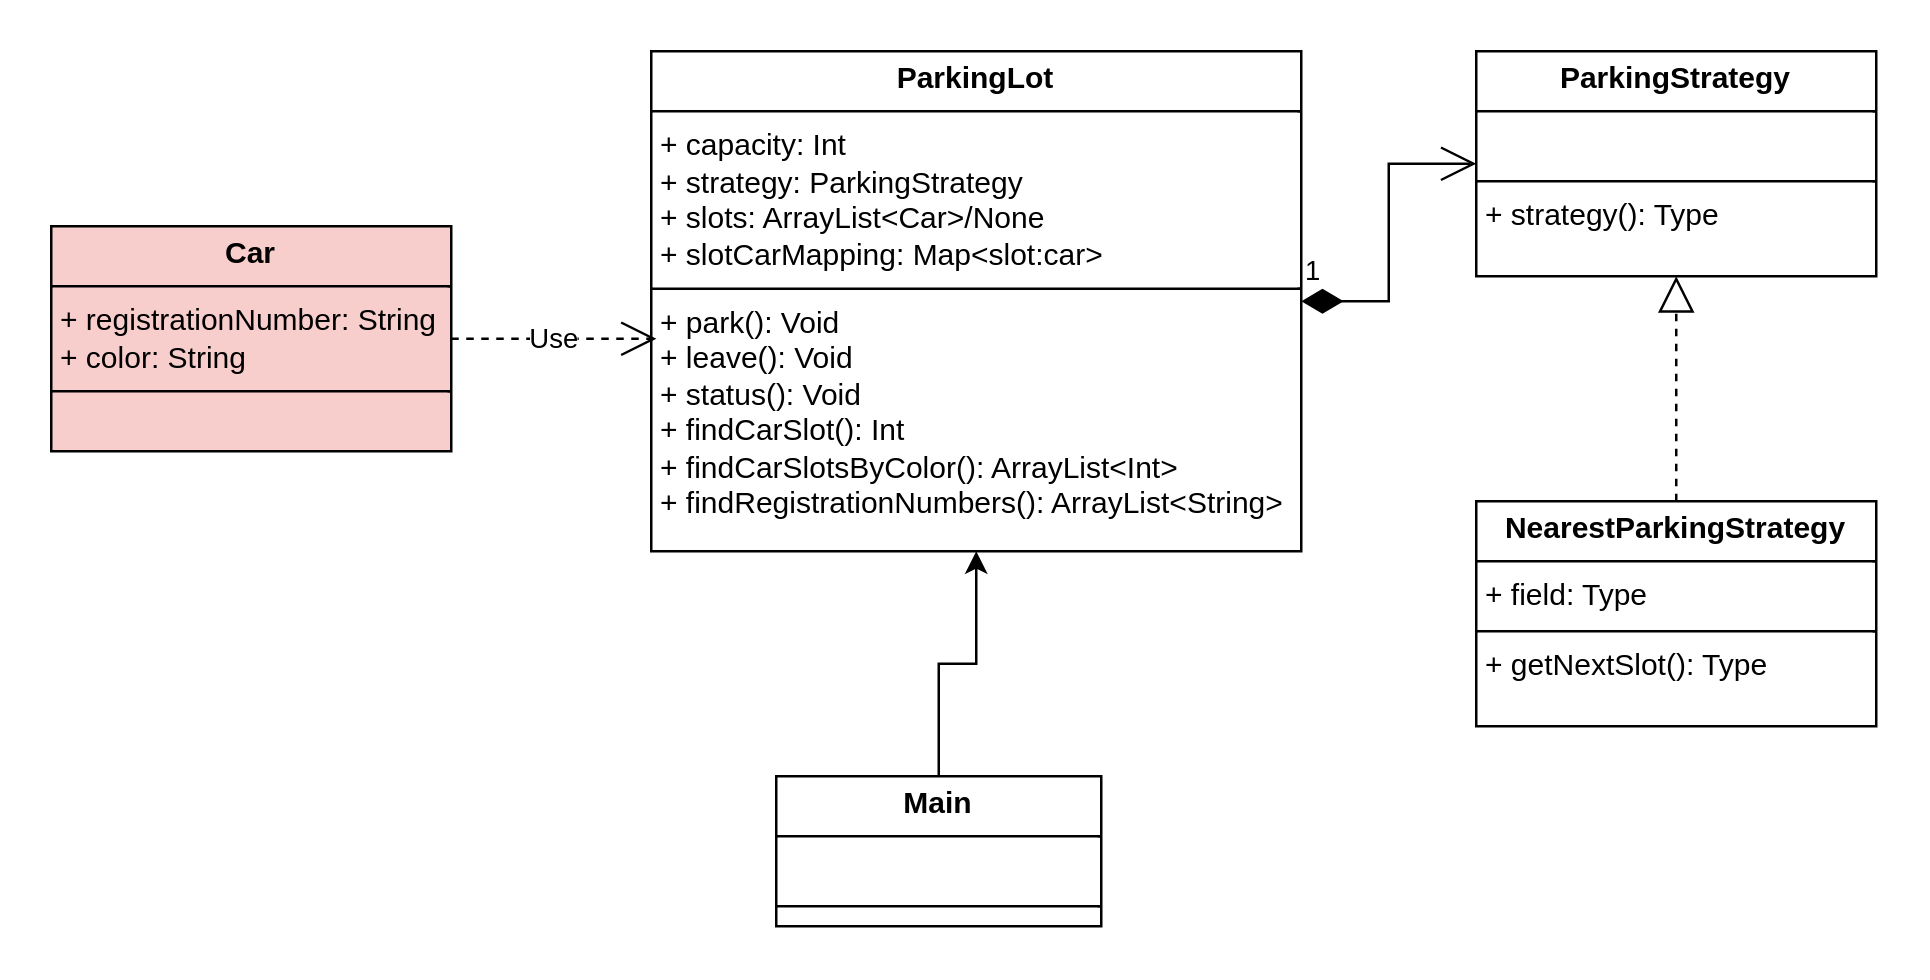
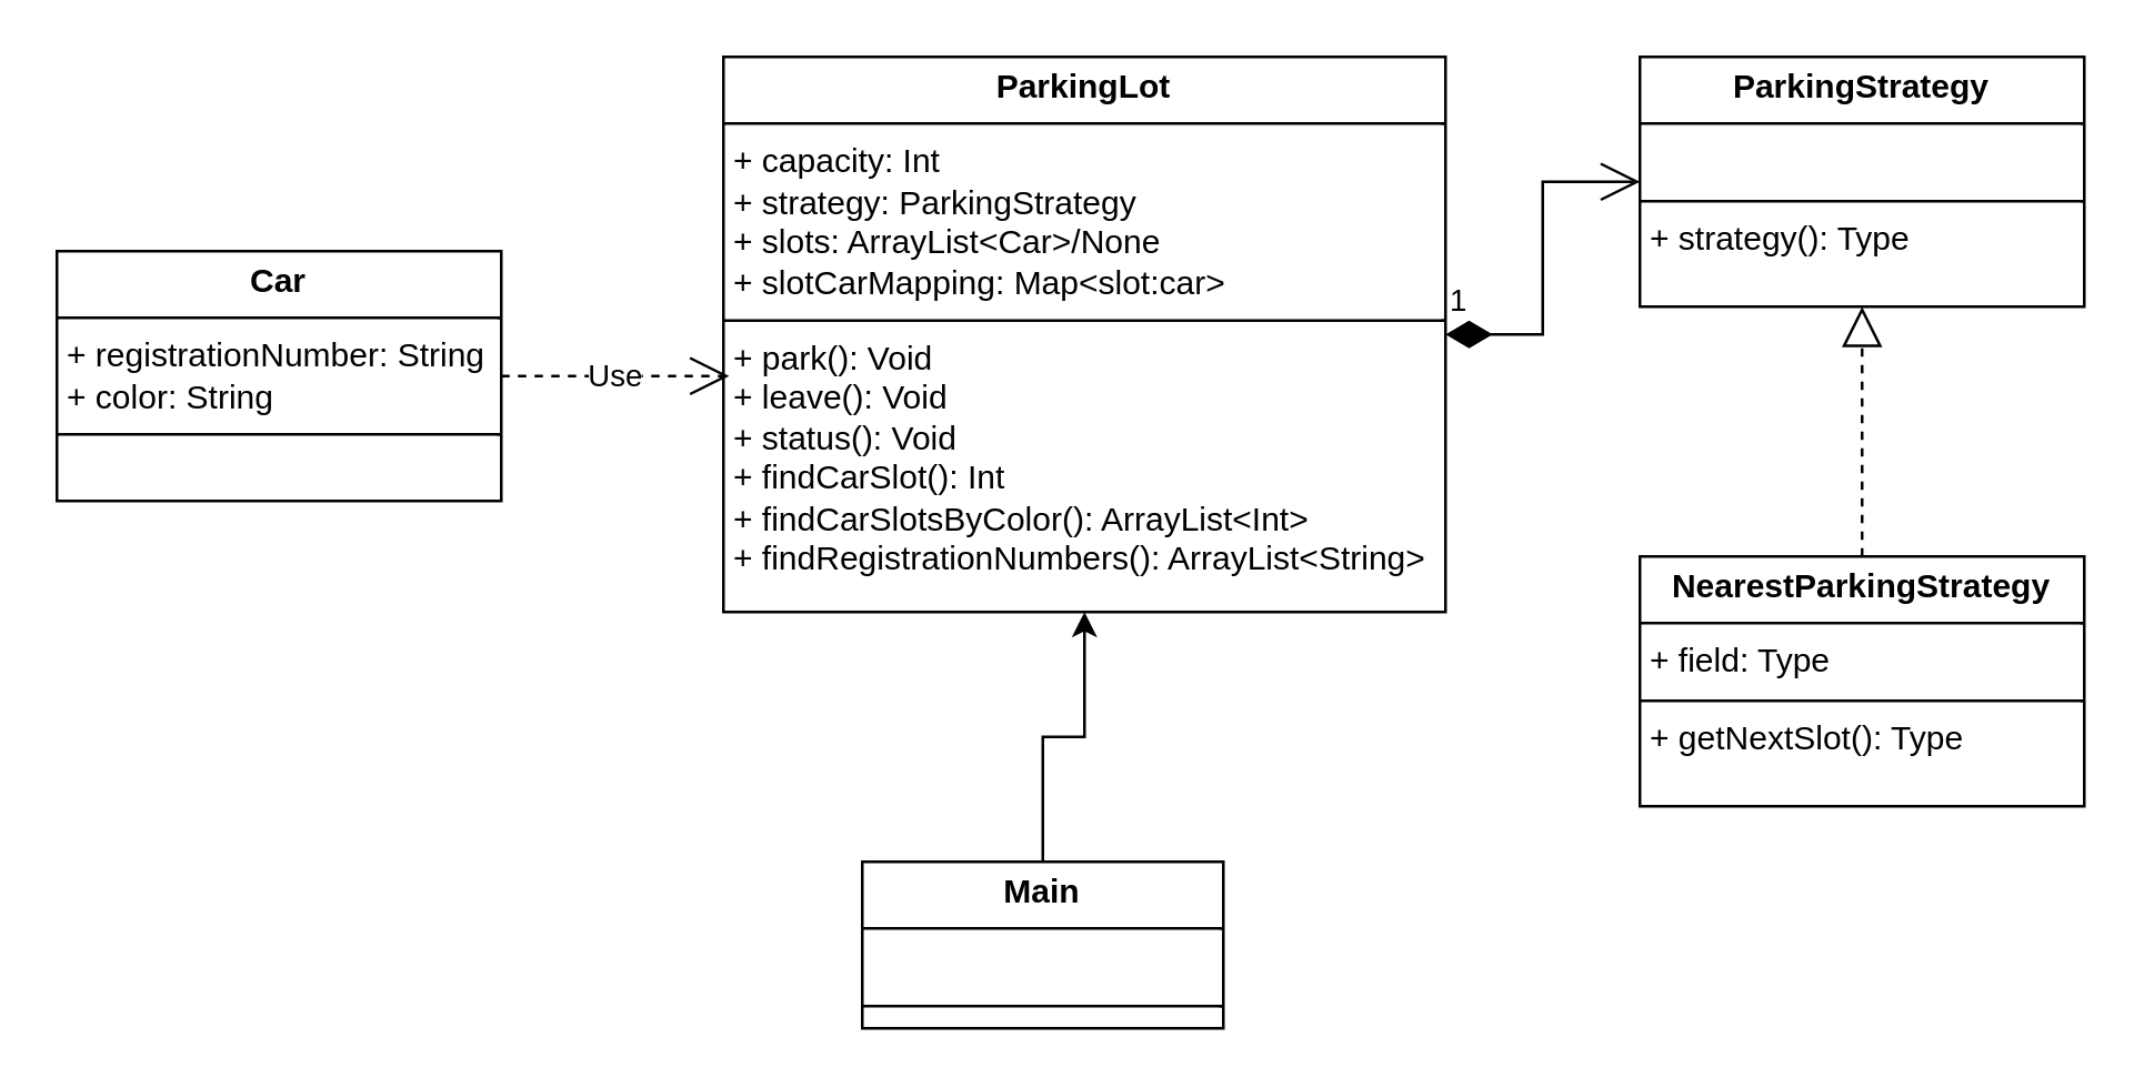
- <mxCell id="7" value="&lt;p style=&quot;margin:0px;margin-top:4px;text-align:center;&quot;&gt;&lt;b&gt;Car&lt;/b&gt;&lt;/p&gt;&lt;hr size=&quot;1&quot; style=&quot;border-style:solid;&quot;&gt;&lt;p style=&quot;margin:0px;margin-left:4px;&quot;&gt;+ registrationNumber: String&lt;/p&gt;&lt;p style=&quot;margin:0px;margin-left:4px;&quot;&gt;+ color: String&lt;/p&gt;&lt;hr size=&quot;1&quot; style=&quot;border-style:solid;&quot;&gt;&lt;p style=&quot;margin:0px;margin-left:4px;&quot;&gt;&lt;br&gt;&lt;/p&gt;" style="verticalAlign=top;align=left;overflow=fill;html=1;whiteSpace=wrap;fillColor=#f8cecc;" vertex="1" parent="1"><mxGeometry x="20" y="90" width="160" height="90" as="geometry" /></mxCell>
+ <mxCell id="7" value="&lt;p style=&quot;margin:0px;margin-top:4px;text-align:center;&quot;&gt;&lt;b&gt;Car&lt;/b&gt;&lt;/p&gt;&lt;hr size=&quot;1&quot; style=&quot;border-style:solid;&quot;&gt;&lt;p style=&quot;margin:0px;margin-left:4px;&quot;&gt;+ registrationNumber: String&lt;/p&gt;&lt;p style=&quot;margin:0px;margin-left:4px;&quot;&gt;+ color: String&lt;/p&gt;&lt;hr size=&quot;1&quot; style=&quot;border-style:solid;&quot;&gt;&lt;p style=&quot;margin:0px;margin-left:4px;&quot;&gt;&lt;br&gt;&lt;/p&gt;" style="verticalAlign=top;align=left;overflow=fill;html=1;whiteSpace=wrap;" vertex="1" parent="1"><mxGeometry x="20" y="90" width="160" height="90" as="geometry" /></mxCell>
